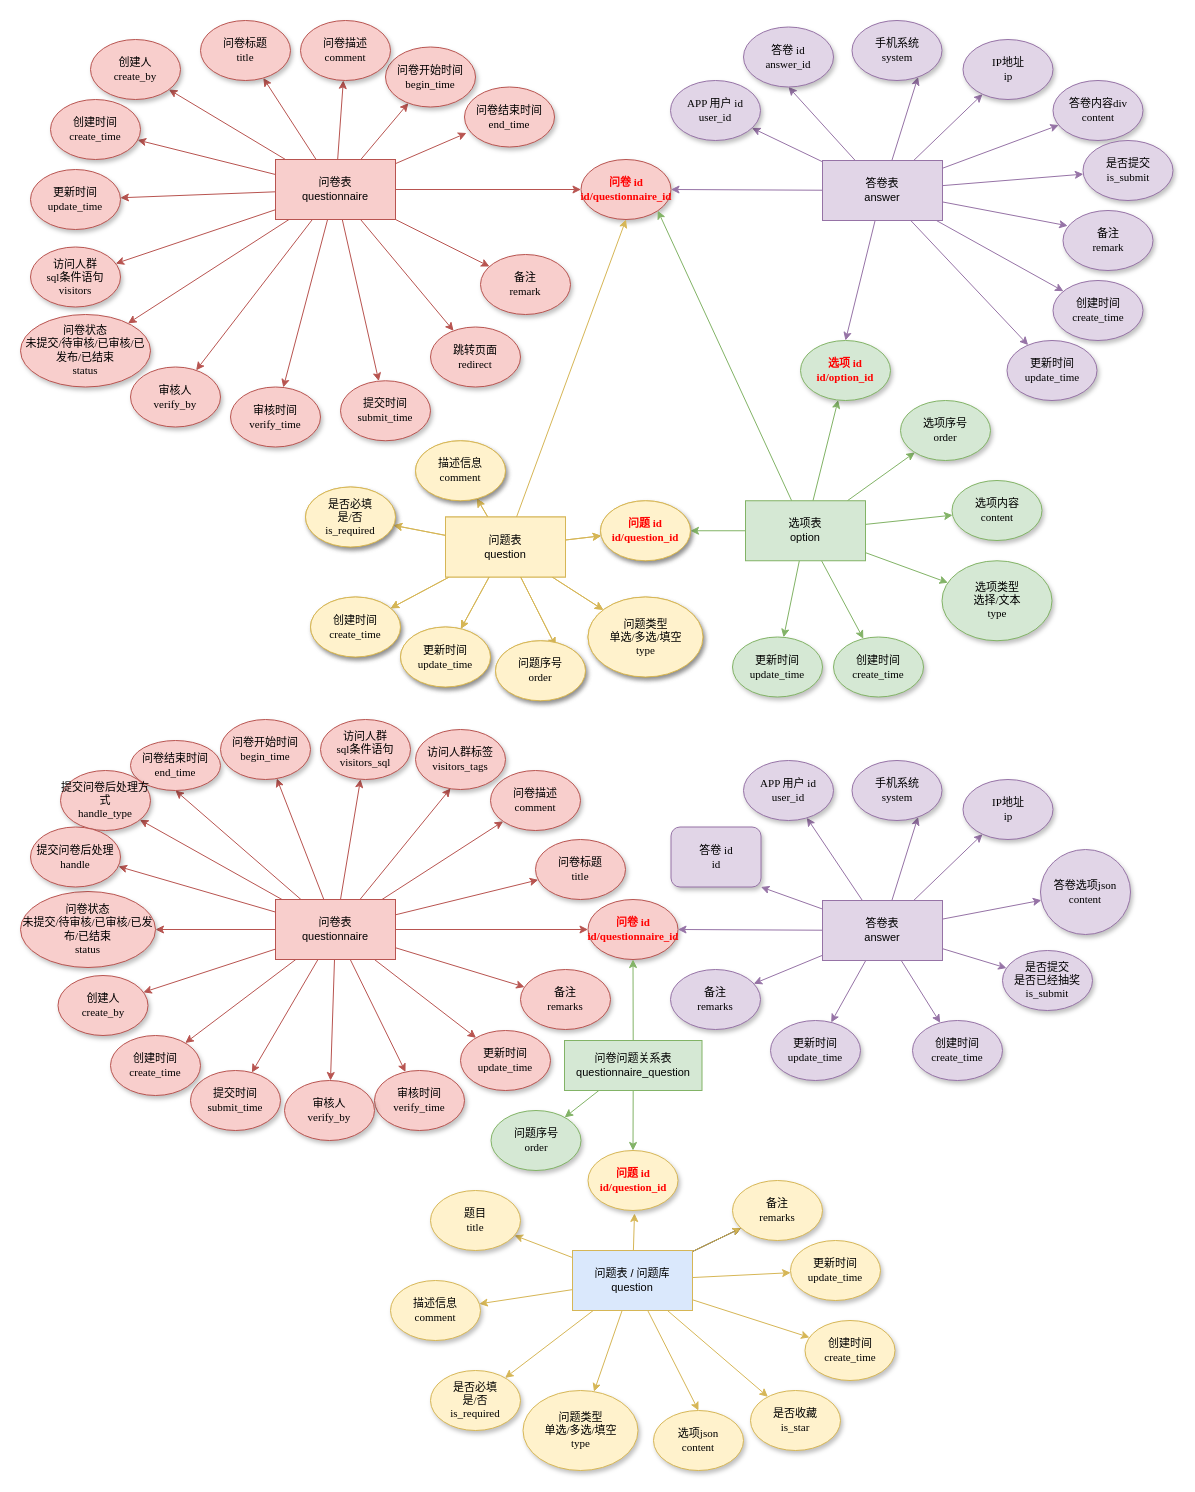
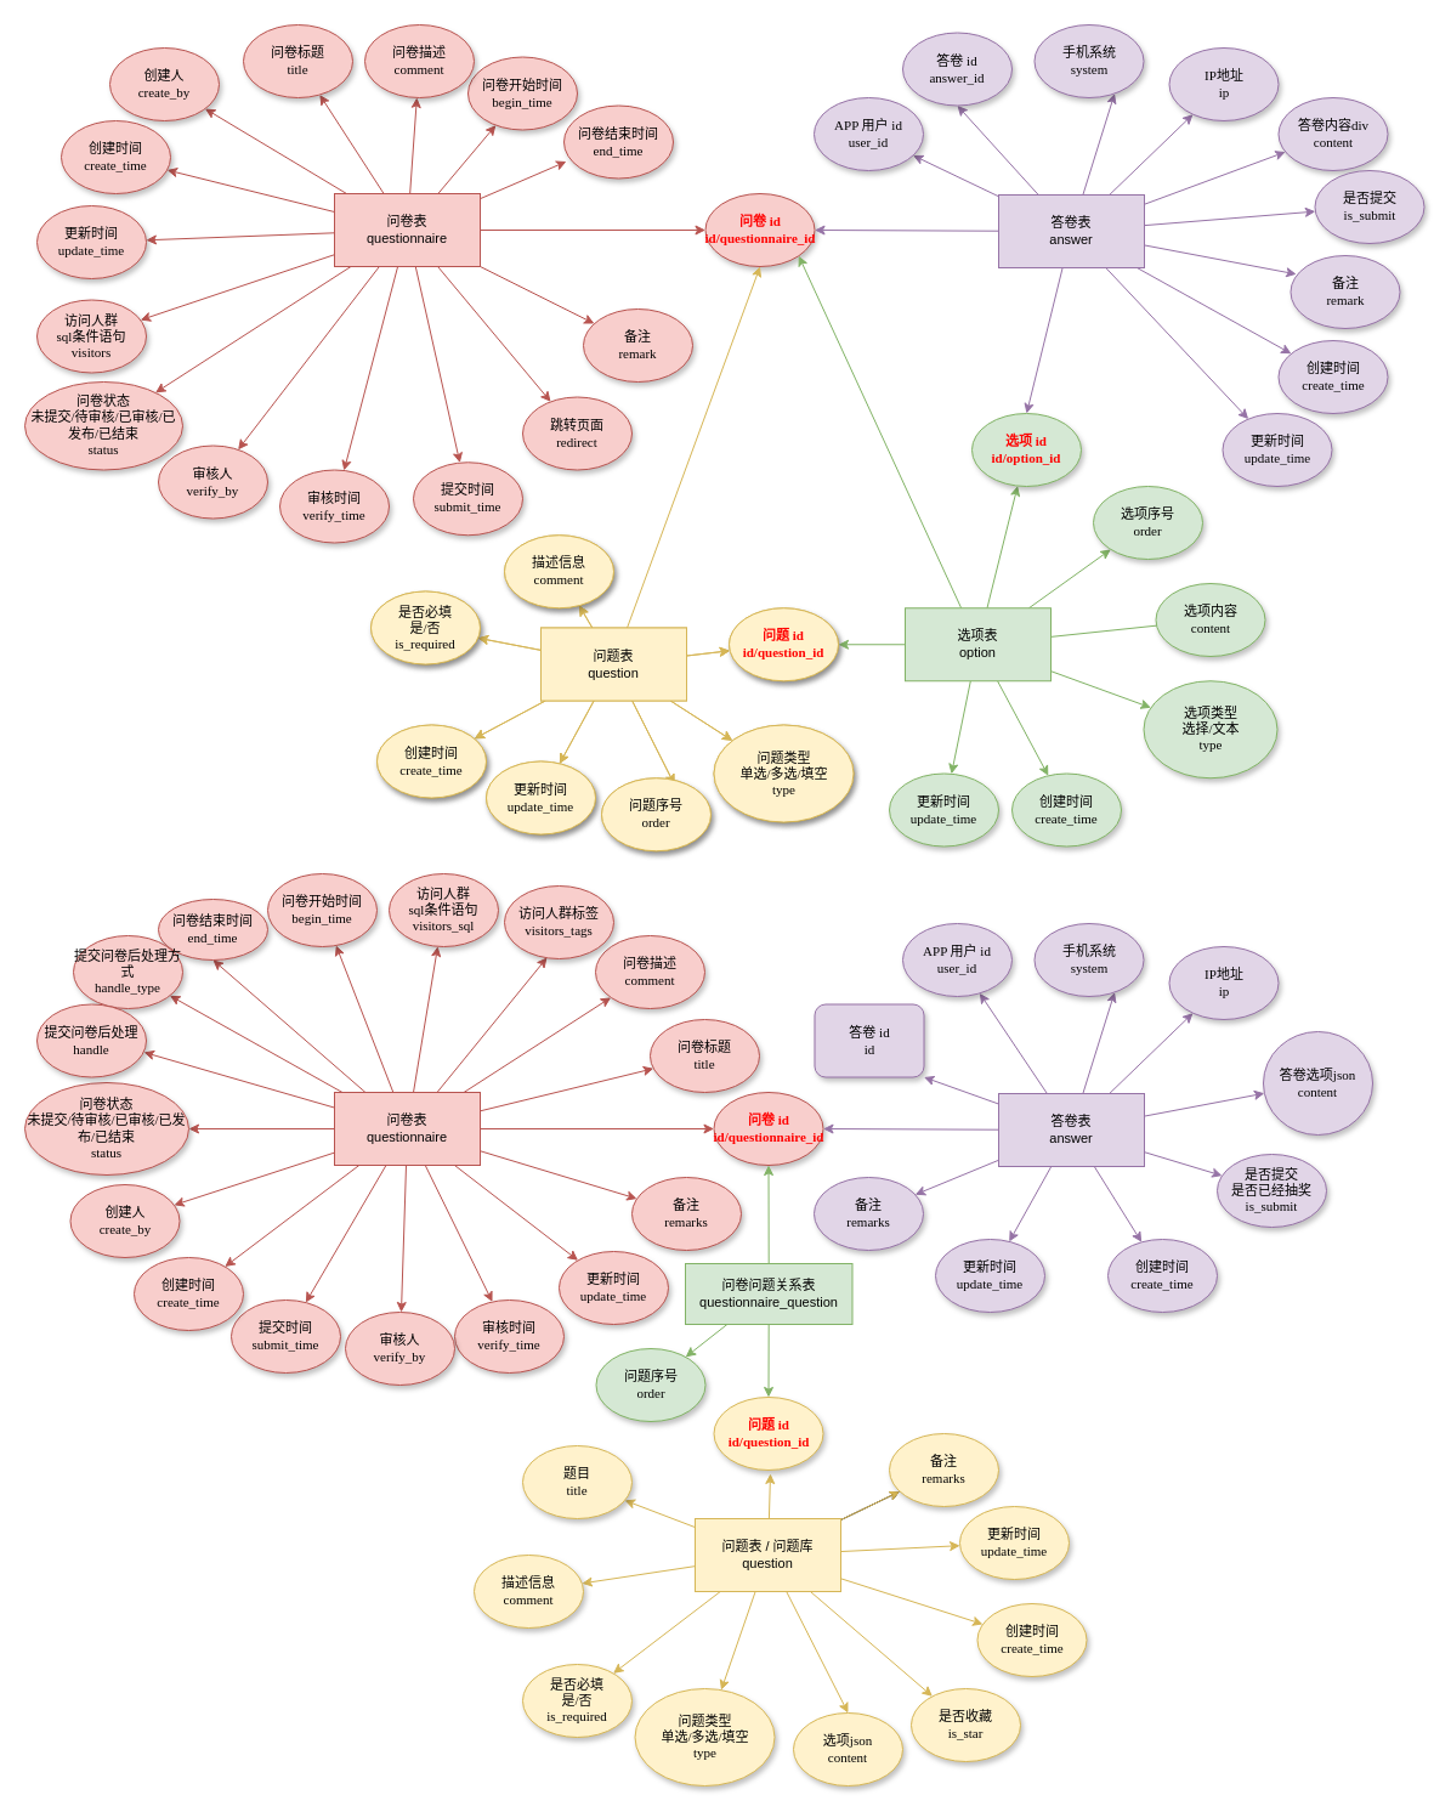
- <mxCell id="71" style="edgeStyle=none;rounded=0;orthogonalLoop=1;jettySize=auto;html=1;fillColor=#d5e8d4;strokeColor=#82b366;fontSize=11;" parent="1" source="76" target="79" edge="1"><mxGeometry relative="1" as="geometry" /></mxCell>
+ <mxCell id="71" style="edgeStyle=none;rounded=0;orthogonalLoop=1;jettySize=auto;html=1;fillColor=#d5e8d4;strokeColor=#82b366;fontSize=11;endArrow=none;" parent="1" source="76" target="79" edge="1"><mxGeometry relative="1" as="geometry" /></mxCell>
- <mxCell id="163" value="问题表 / 问题库&lt;br style=&quot;font-size: 11px&quot;&gt;question" style="rounded=0;whiteSpace=wrap;html=1;fontSize=11;fillColor=#dae8fc;strokeColor=#d6b656;" parent="1" vertex="1"><mxGeometry x="572" y="1250" width="120" height="60" as="geometry" /></mxCell>
+ <mxCell id="163" value="问题表 / 问题库&lt;br style=&quot;font-size: 11px&quot;&gt;question" style="rounded=0;whiteSpace=wrap;html=1;fontSize=11;fillColor=#fff2cc;strokeColor=#d6b656;" parent="1" vertex="1"><mxGeometry x="572" y="1250" width="120" height="60" as="geometry" /></mxCell>
